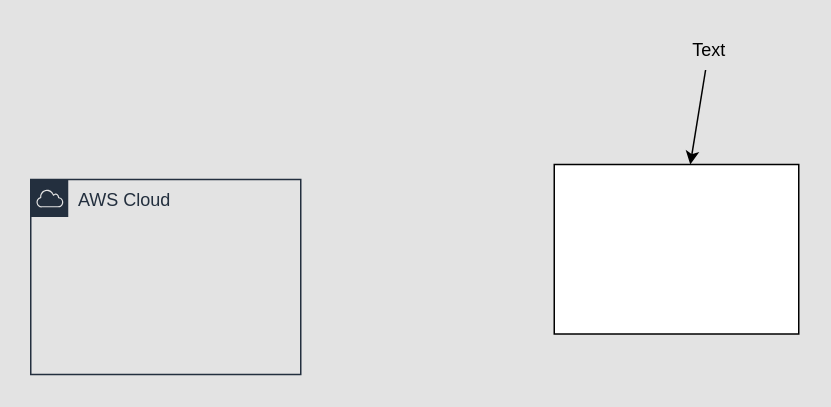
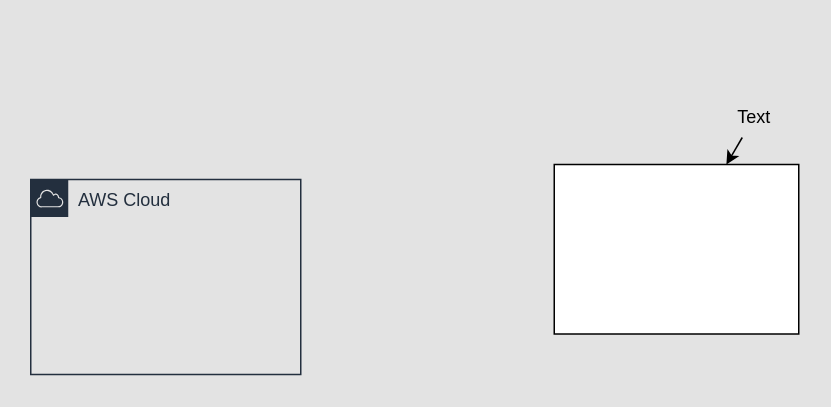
- <mxCell id="4" value="Text" style="text;html=1;align=center;verticalAlign=middle;resizable=0;points=[];autosize=1;strokeColor=none;fillColor=none;" vertex="1" parent="1"><mxGeometry x="452" y="20" width="40" height="26" as="geometry" /></mxCell>
+ <mxCell id="4" value="Text" style="text;html=1;align=center;verticalAlign=middle;resizable=0;points=[];autosize=1;strokeColor=none;fillColor=none;" vertex="1" parent="1"><mxGeometry x="482" y="65" width="40" height="26" as="geometry" /></mxCell>
